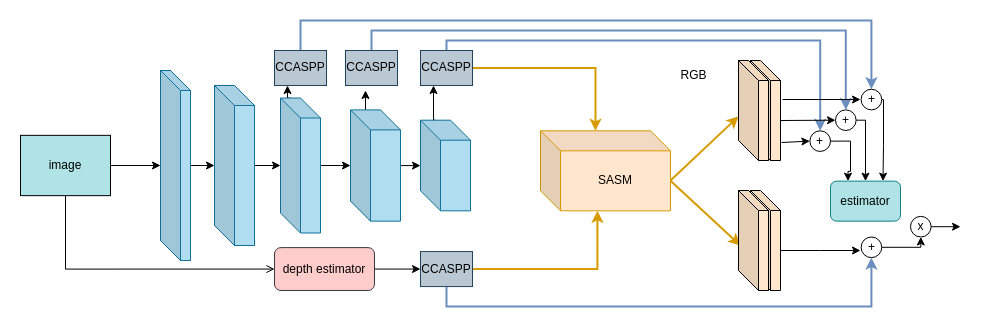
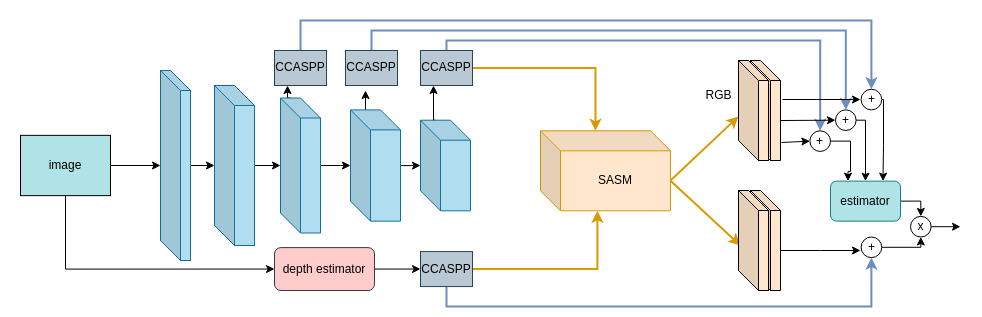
- <mxCell id="49" value="RGB" style="text;html=1;resizable=0;autosize=1;align=center;verticalAlign=middle;points=[];fillColor=none;strokeColor=none;rounded=0;" parent="1" vertex="1"><mxGeometry x="673" y="64.99" width="40" height="20" as="geometry" /></mxCell>
+ <mxCell id="49" value="RGB" style="text;html=1;resizable=0;autosize=1;align=center;verticalAlign=middle;points=[];fillColor=none;strokeColor=none;rounded=0;" parent="1" vertex="1"><mxGeometry x="698" y="84.99" width="40" height="20" as="geometry" /></mxCell>
+ <mxCell id="45" style="edgeStyle=orthogonalEdgeStyle;rounded=0;orthogonalLoop=1;jettySize=auto;html=1;exitX=1;exitY=0.5;exitDx=0;exitDy=0;entryX=0.5;entryY=0;entryDx=0;entryDy=0;" parent="1" source="46" target="48" edge="1"><mxGeometry relative="1" as="geometry" /></mxCell>
- <mxCell id="50" style="edgeStyle=orthogonalEdgeStyle;rounded=0;orthogonalLoop=1;jettySize=auto;html=1;exitX=0.5;exitY=1;exitDx=0;exitDy=0;entryX=0;entryY=0.5;entryDx=0;entryDy=0;endArrow=open;" parent="1" source="52" target="37" edge="1"><mxGeometry relative="1" as="geometry" /></mxCell>
+ <mxCell id="50" style="edgeStyle=orthogonalEdgeStyle;rounded=0;orthogonalLoop=1;jettySize=auto;html=1;exitX=0.5;exitY=1;exitDx=0;exitDy=0;entryX=0;entryY=0.5;entryDx=0;entryDy=0;" parent="1" source="52" target="37" edge="1"><mxGeometry relative="1" as="geometry" /></mxCell>
